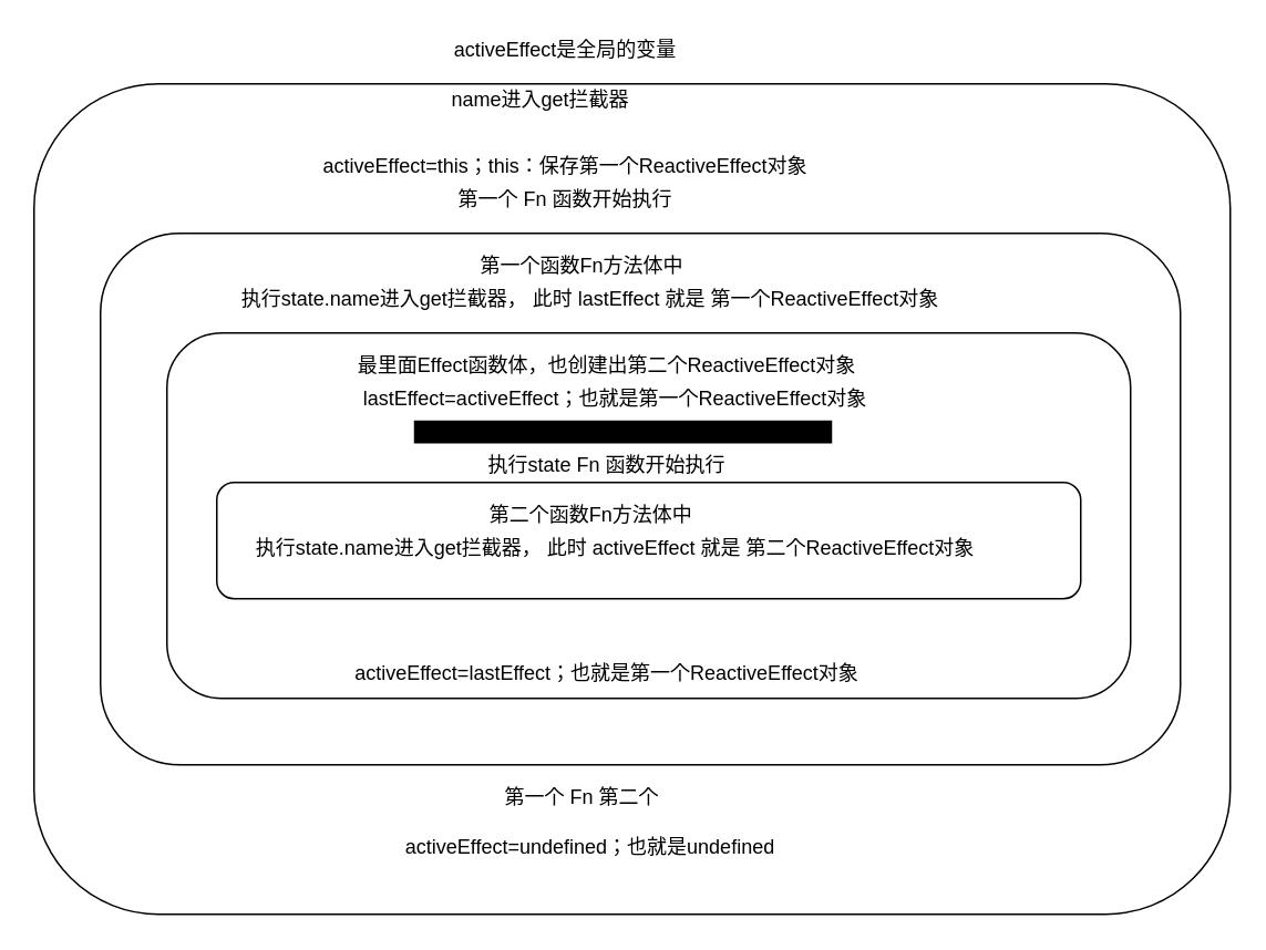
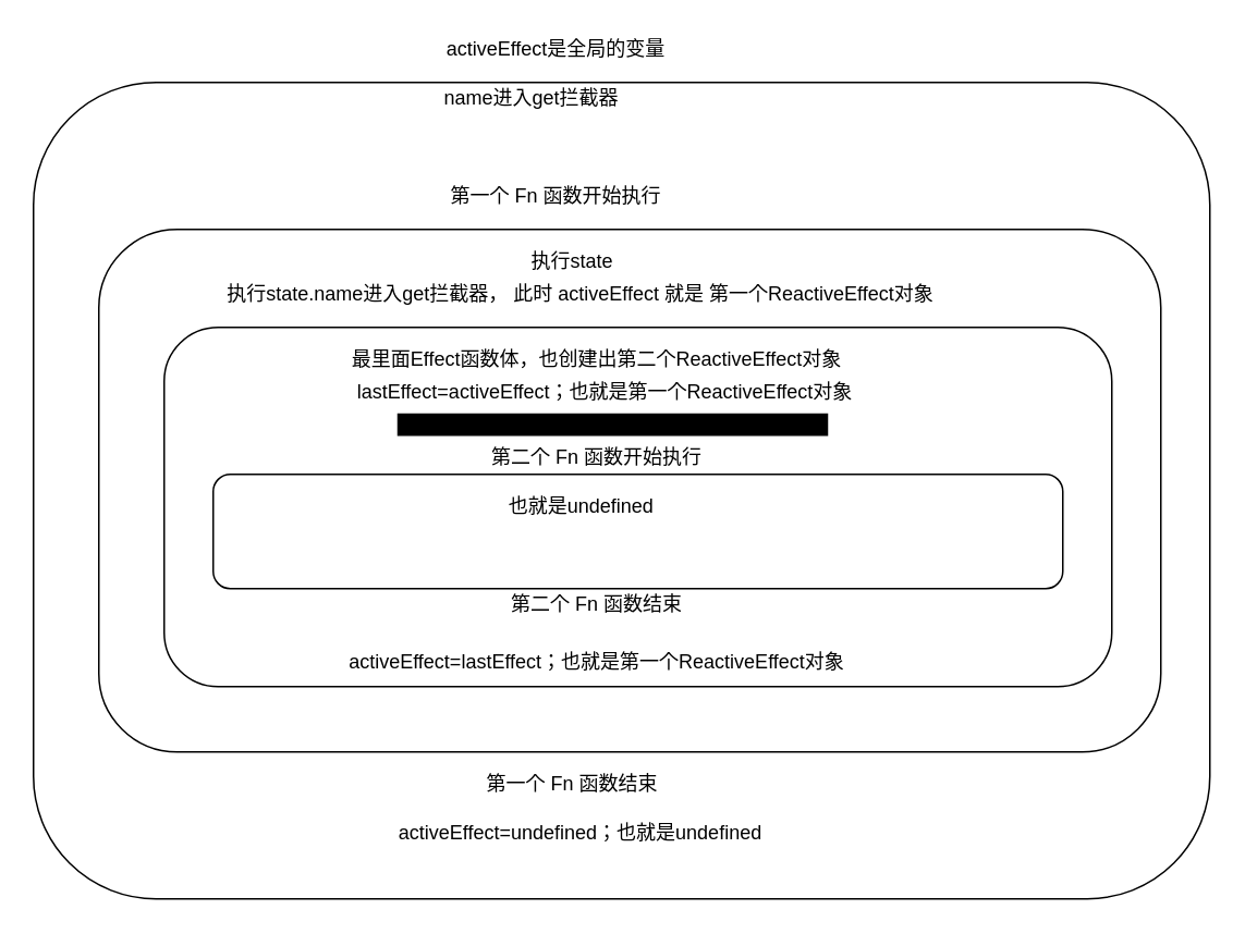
- <mxCell id="4" value="activeEffect=this；this：保存第一个ReactiveEffect对象" style="text;html=1;strokeColor=none;fillColor=none;align=center;verticalAlign=middle;whiteSpace=wrap;overflow=hidden;" parent="1" vertex="1"><mxGeometry x="90" y="90" width="500" height="20" as="geometry" /></mxCell>
- <mxCell id="5" value="第一个函数Fn方法体中" style="text;html=1;strokeColor=none;fillColor=none;align=center;verticalAlign=middle;whiteSpace=wrap;overflow=hidden;fontColor=light-dark(#000000,#DB7093);" parent="1" vertex="1"><mxGeometry x="100" y="150" width="500" height="20" as="geometry" /></mxCell>
+ <mxCell id="5" value="执行state" style="text;html=1;strokeColor=none;fillColor=none;align=center;verticalAlign=middle;whiteSpace=wrap;overflow=hidden;fontColor=light-dark(#000000,#DB7093);" parent="1" vertex="1"><mxGeometry x="100" y="150" width="500" height="20" as="geometry" /></mxCell>
- <mxCell id="12" value="执行state.name进入get拦截器， 此时 lastEffect 就是 第一个ReactiveEffect对象" style="text;html=1;strokeColor=none;fillColor=none;align=center;verticalAlign=middle;whiteSpace=wrap;overflow=hidden;" vertex="1" parent="1"><mxGeometry x="105" y="170" width="500" height="20" as="geometry" /></mxCell>
+ <mxCell id="12" value="执行state.name进入get拦截器， 此时 activeEffect 就是 第一个ReactiveEffect对象" style="text;html=1;strokeColor=none;fillColor=none;align=center;verticalAlign=middle;whiteSpace=wrap;overflow=hidden;" vertex="1" parent="1"><mxGeometry x="105" y="170" width="500" height="20" as="geometry" /></mxCell>
- <mxCell id="13" value="&lt;font style=&quot;background-color: light-dark(rgb(0, 0, 0), rgb(0, 0, 0));&quot;&gt;lastEffect=this；&lt;font style=&quot;&quot;&gt;保存第二个ReactiveEffect对象&amp;nbsp;&lt;/font&gt;&lt;/font&gt;" style="text;html=1;strokeColor=none;fillColor=none;align=center;verticalAlign=middle;whiteSpace=wrap;overflow=hidden;fontColor=light-dark(#000000,#FF66CC);textShadow=0;labelBorderColor=none;" vertex="1" parent="1"><mxGeometry x="230" y="250" width="290" height="20" as="geometry" /></mxCell>
+ <mxCell id="13" value="&lt;font style=&quot;background-color: light-dark(rgb(0, 0, 0), rgb(0, 0, 0));&quot;&gt;activeEffect=this；&lt;font style=&quot;&quot;&gt;保存第二个ReactiveEffect对象&amp;nbsp;&lt;/font&gt;&lt;/font&gt;" style="text;html=1;strokeColor=none;fillColor=none;align=center;verticalAlign=middle;whiteSpace=wrap;overflow=hidden;fontColor=light-dark(#000000,#FF66CC);textShadow=0;labelBorderColor=none;" vertex="1" parent="1"><mxGeometry x="230" y="250" width="290" height="20" as="geometry" /></mxCell>
- <mxCell id="14" value="执行state Fn 函数开始执行" style="text;html=1;strokeColor=none;fillColor=none;align=center;verticalAlign=middle;whiteSpace=wrap;overflow=hidden;" vertex="1" parent="1"><mxGeometry x="115" y="270" width="500" height="20" as="geometry" /></mxCell>
+ <mxCell id="14" value="第二个 Fn 函数开始执行" style="text;html=1;strokeColor=none;fillColor=none;align=center;verticalAlign=middle;whiteSpace=wrap;overflow=hidden;" vertex="1" parent="1"><mxGeometry x="115" y="270" width="500" height="20" as="geometry" /></mxCell>
- <mxCell id="16" value="第二个函数Fn方法体中" style="text;html=1;strokeColor=none;fillColor=none;align=center;verticalAlign=middle;whiteSpace=wrap;overflow=hidden;fontColor=light-dark(#000000,#DB7093);" vertex="1" parent="1"><mxGeometry x="162.5" y="300" width="385" height="20" as="geometry" /></mxCell>
+ <mxCell id="16" value="也就是undefined" style="text;html=1;strokeColor=none;fillColor=none;align=center;verticalAlign=middle;whiteSpace=wrap;overflow=hidden;fontColor=light-dark(#000000,#DB7093);" vertex="1" parent="1"><mxGeometry x="162.5" y="300" width="385" height="20" as="geometry" /></mxCell>
- <mxCell id="17" value="执行state.name进入get拦截器， 此时 activeEffect 就是 第二个ReactiveEffect对象" style="text;html=1;strokeColor=none;fillColor=none;align=center;verticalAlign=middle;whiteSpace=wrap;overflow=hidden;" vertex="1" parent="1"><mxGeometry x="150" y="320" width="440" height="20" as="geometry" /></mxCell>
+ <mxCell id="18" value="第二个 Fn 函数结束" style="text;html=1;strokeColor=none;fillColor=none;align=center;verticalAlign=middle;whiteSpace=wrap;overflow=hidden;" vertex="1" parent="1"><mxGeometry x="115" y="360" width="500" height="20" as="geometry" /></mxCell>
- <mxCell id="20" value="第一个 Fn 第二个" style="text;html=1;strokeColor=none;fillColor=none;align=center;verticalAlign=middle;whiteSpace=wrap;overflow=hidden;" vertex="1" parent="1"><mxGeometry x="100" y="470" width="500" height="20" as="geometry" /></mxCell>
+ <mxCell id="20" value="第一个 Fn 函数结束" style="text;html=1;strokeColor=none;fillColor=none;align=center;verticalAlign=middle;whiteSpace=wrap;overflow=hidden;" vertex="1" parent="1"><mxGeometry x="100" y="470" width="500" height="20" as="geometry" /></mxCell>
